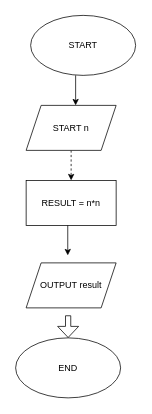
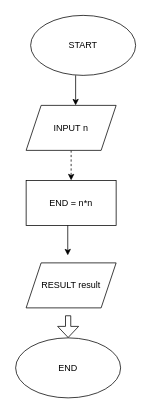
- <mxCell id="5" value="START n" style="shape=parallelogram;perimeter=parallelogramPerimeter;whiteSpace=wrap;html=1;fixedSize=1;" vertex="1" parent="1"><mxGeometry x="34" y="140" width="120" height="60" as="geometry" /></mxCell>
+ <mxCell id="5" value="INPUT n" style="shape=parallelogram;perimeter=parallelogramPerimeter;whiteSpace=wrap;html=1;fixedSize=1;" vertex="1" parent="1"><mxGeometry x="34" y="140" width="120" height="60" as="geometry" /></mxCell>
- <mxCell id="3" value="RESULT = n*n" style="rounded=0;whiteSpace=wrap;html=1;" vertex="1" parent="1"><mxGeometry x="34" y="240" width="120" height="60" as="geometry" /></mxCell>
+ <mxCell id="3" value="END = n*n" style="rounded=0;whiteSpace=wrap;html=1;" vertex="1" parent="1"><mxGeometry x="34" y="240" width="120" height="60" as="geometry" /></mxCell>
- <mxCell id="6" value="OUTPUT result" style="shape=parallelogram;perimeter=parallelogramPerimeter;whiteSpace=wrap;html=1;fixedSize=1;" vertex="1" parent="1"><mxGeometry x="34" y="350" width="120" height="60" as="geometry" /></mxCell>
+ <mxCell id="6" value="RESULT result" style="shape=parallelogram;perimeter=parallelogramPerimeter;whiteSpace=wrap;html=1;fixedSize=1;" vertex="1" parent="1"><mxGeometry x="34" y="350" width="120" height="60" as="geometry" /></mxCell>
